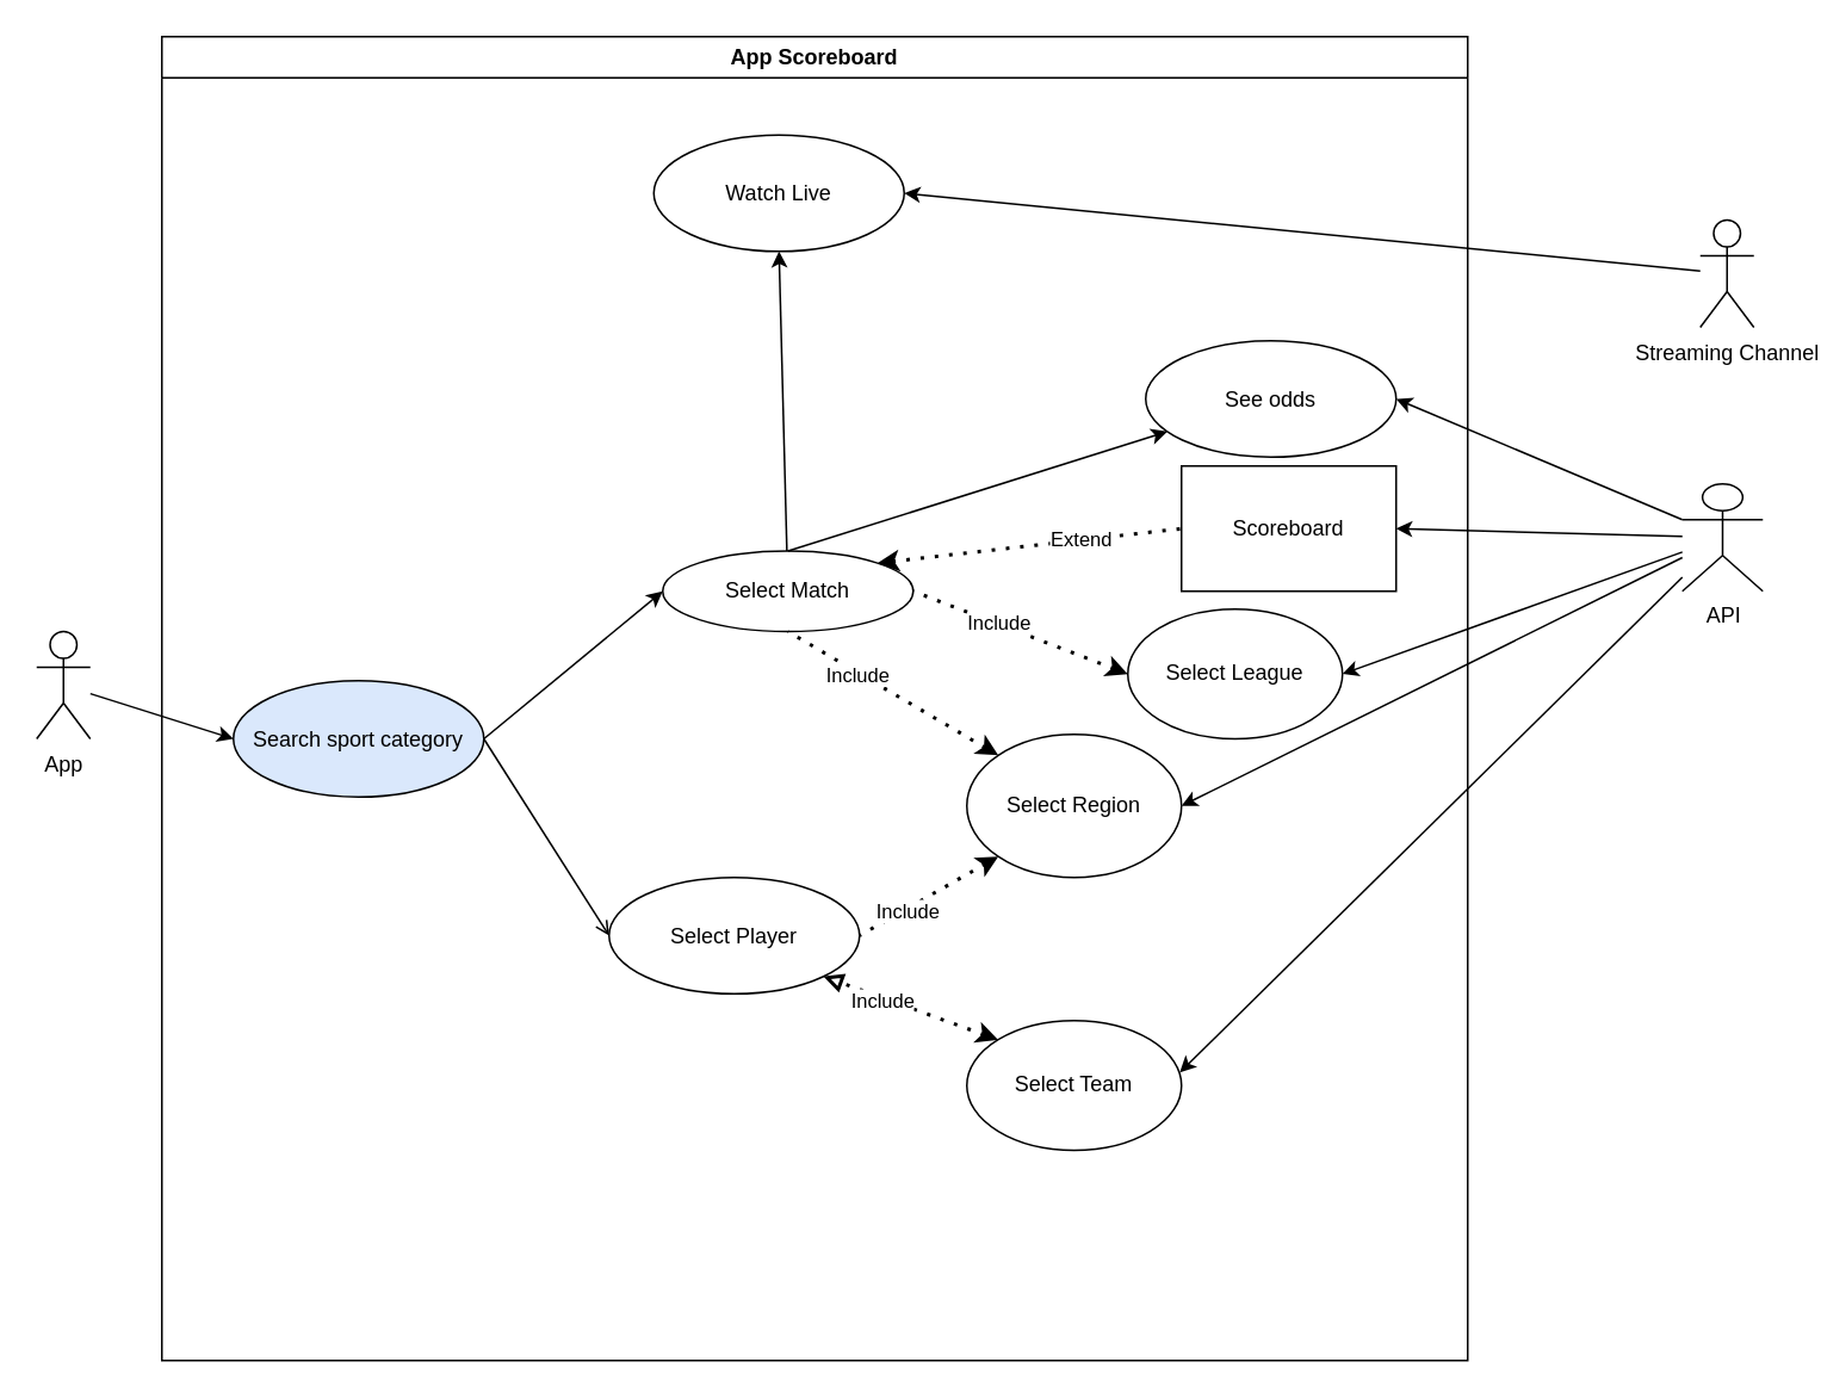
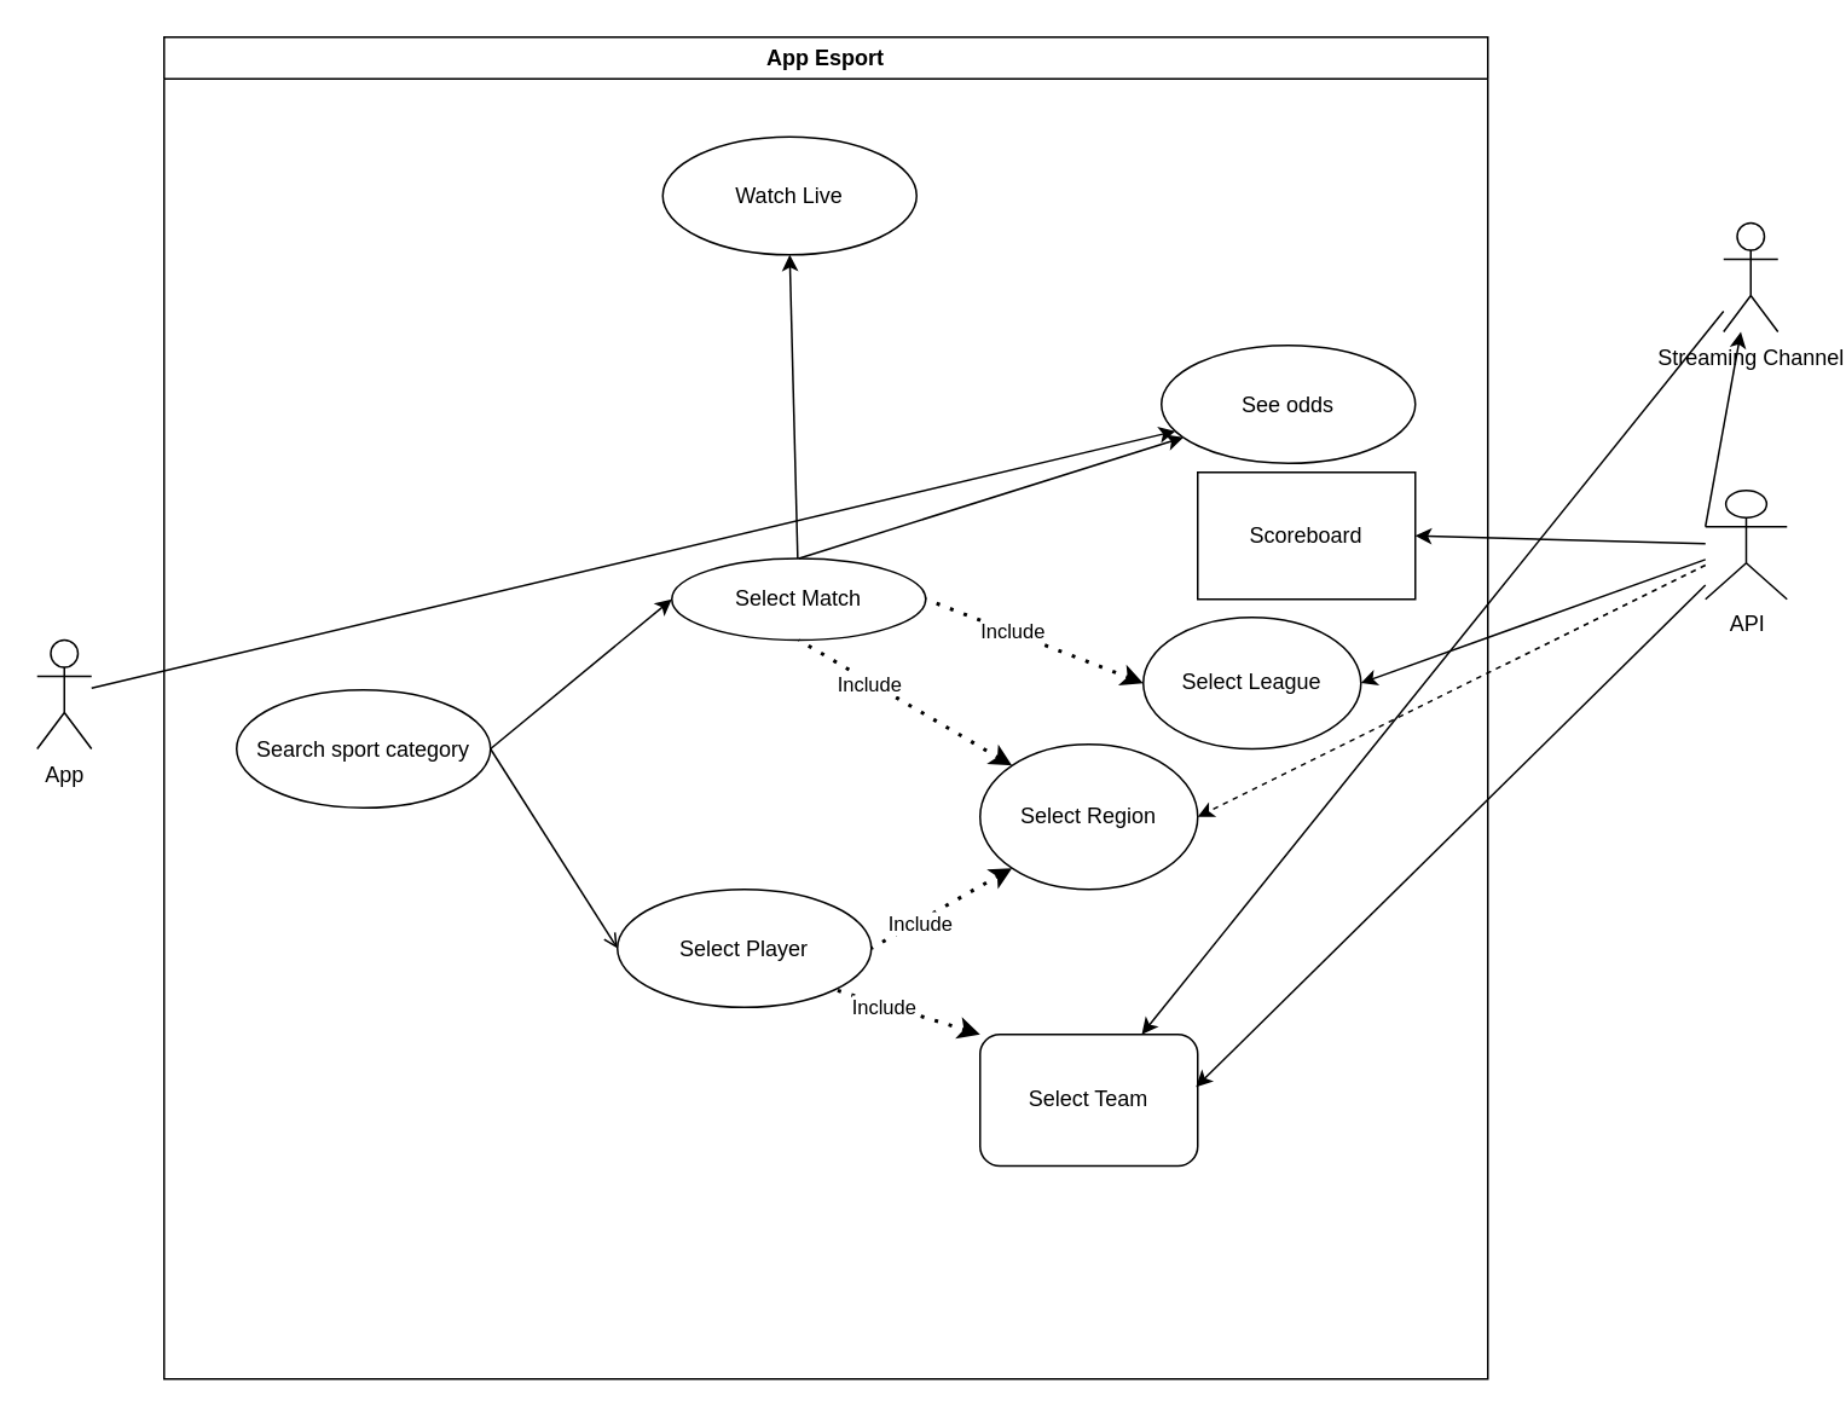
- <mxCell id="4" value="App Scoreboard" style="swimlane;whiteSpace=wrap;html=1;" vertex="1" parent="1"><mxGeometry x="90" y="20" width="730" height="740" as="geometry" /></mxCell>
+ <mxCell id="4" value="App Esport" style="swimlane;whiteSpace=wrap;html=1;" vertex="1" parent="1"><mxGeometry x="90" y="20" width="730" height="740" as="geometry" /></mxCell>
- <mxCell id="33" style="rounded=0;orthogonalLoop=1;jettySize=auto;html=1;entryX=1;entryY=0.5;entryDx=0;entryDy=0;" edge="1" parent="1" source="35" target="27"><mxGeometry relative="1" as="geometry" /></mxCell>
+ <mxCell id="33" style="rounded=0;orthogonalLoop=1;jettySize=auto;html=1;" edge="1" parent="1" source="35" target="19"><mxGeometry relative="1" as="geometry" /></mxCell>
- <mxCell id="34" style="rounded=0;orthogonalLoop=1;jettySize=auto;html=1;entryX=1;entryY=0.5;entryDx=0;entryDy=0;exitX=0;exitY=0.333;exitDx=0;exitDy=0;exitPerimeter=0;" edge="1" parent="1" source="31" target="26"><mxGeometry relative="1" as="geometry" /></mxCell>
+ <mxCell id="34" style="rounded=0;orthogonalLoop=1;jettySize=auto;html=1;exitX=0;exitY=0.333;exitDx=0;exitDy=0;exitPerimeter=0;" edge="1" parent="1" source="31" target="35"><mxGeometry relative="1" as="geometry" /></mxCell>
- <mxCell id="23" value="" style="endArrow=none;dashed=1;html=1;dashPattern=1 3;strokeWidth=2;rounded=0;exitX=1;exitY=0;exitDx=0;exitDy=0;entryX=0;entryY=0.5;entryDx=0;entryDy=0;startArrow=classic;startFill=1;endFill=0;" edge="1" parent="4" source="7" target="22"><mxGeometry width="50" height="50" relative="1" as="geometry"><mxPoint x="159" y="127.5" as="sourcePoint" /><mxPoint x="81" y="172.5" as="targetPoint" /></mxGeometry></mxCell>
- <mxCell id="24" value="Extend" style="edgeLabel;html=1;align=center;verticalAlign=middle;resizable=0;points=[];" vertex="1" connectable="0" parent="23"><mxGeometry x="0.329" y="1" relative="1" as="geometry"><mxPoint as="offset" /></mxGeometry></mxCell>
- <mxCell id="29" style="rounded=0;orthogonalLoop=1;jettySize=auto;html=1;entryX=1;entryY=0.5;entryDx=0;entryDy=0;" edge="1" parent="1" source="31" target="10"><mxGeometry relative="1" as="geometry" /></mxCell>
+ <mxCell id="29" style="rounded=0;orthogonalLoop=1;jettySize=auto;html=1;entryX=1;entryY=0.5;entryDx=0;entryDy=0;dashed=1;" edge="1" parent="1" source="31" target="10"><mxGeometry relative="1" as="geometry" /></mxCell>
- <mxCell id="2" style="rounded=0;orthogonalLoop=1;jettySize=auto;html=1;entryX=0;entryY=0.5;entryDx=0;entryDy=0;" edge="1" parent="1" source="3" target="5"><mxGeometry relative="1" as="geometry" /></mxCell>
+ <mxCell id="2" style="rounded=0;orthogonalLoop=1;jettySize=auto;html=1;" edge="1" parent="1" source="3" target="26"><mxGeometry relative="1" as="geometry" /></mxCell>
- <mxCell id="5" value="Search sport category" style="ellipse;whiteSpace=wrap;html=1;fillColor=#dae8fc;" vertex="1" parent="4"><mxGeometry x="40" y="360" width="140" height="65" as="geometry" /></mxCell>
+ <mxCell id="5" value="Search sport category" style="ellipse;whiteSpace=wrap;html=1;" vertex="1" parent="4"><mxGeometry x="40" y="360" width="140" height="65" as="geometry" /></mxCell>
- <mxCell id="20" value="" style="endArrow=block;dashed=1;html=1;dashPattern=1 3;strokeWidth=2;rounded=0;exitX=0;exitY=0;exitDx=0;exitDy=0;entryX=1;entryY=1;entryDx=0;entryDy=0;startArrow=classic;startFill=1;endFill=0;" edge="1" parent="4" source="19" target="9"><mxGeometry width="50" height="50" relative="1" as="geometry"><mxPoint x="488" y="338" as="sourcePoint" /><mxPoint x="410" y="383" as="targetPoint" /></mxGeometry></mxCell>
+ <mxCell id="20" value="" style="endArrow=none;dashed=1;html=1;dashPattern=1 3;strokeWidth=2;rounded=0;exitX=0;exitY=0;exitDx=0;exitDy=0;entryX=1;entryY=1;entryDx=0;entryDy=0;startArrow=classic;startFill=1;endFill=0;" edge="1" parent="4" source="19" target="9"><mxGeometry width="50" height="50" relative="1" as="geometry"><mxPoint x="488" y="338" as="sourcePoint" /><mxPoint x="410" y="383" as="targetPoint" /></mxGeometry></mxCell>
- <mxCell id="19" value="&lt;div&gt;Select Team&lt;/div&gt;" style="ellipse;whiteSpace=wrap;html=1;" vertex="1" parent="4"><mxGeometry x="450" y="550" width="120" height="72.5" as="geometry" /></mxCell>
+ <mxCell id="19" value="&lt;div&gt;Select Team&lt;/div&gt;" style="whiteSpace=wrap;html=1;rounded=1;" vertex="1" parent="4"><mxGeometry x="450" y="550" width="120" height="72.5" as="geometry" /></mxCell>
